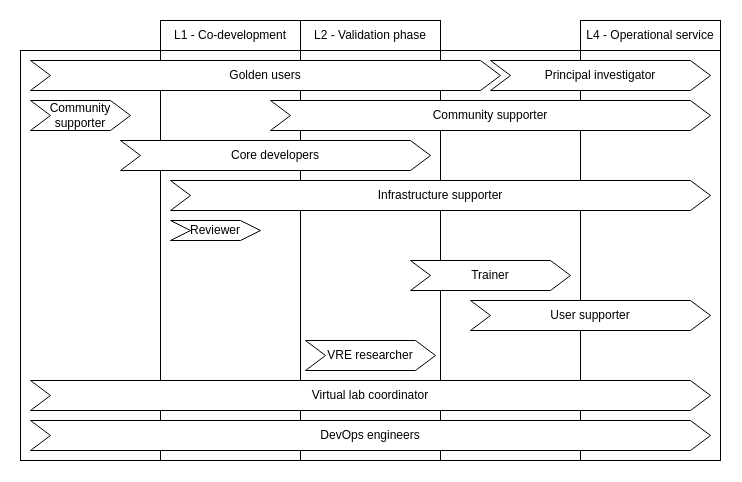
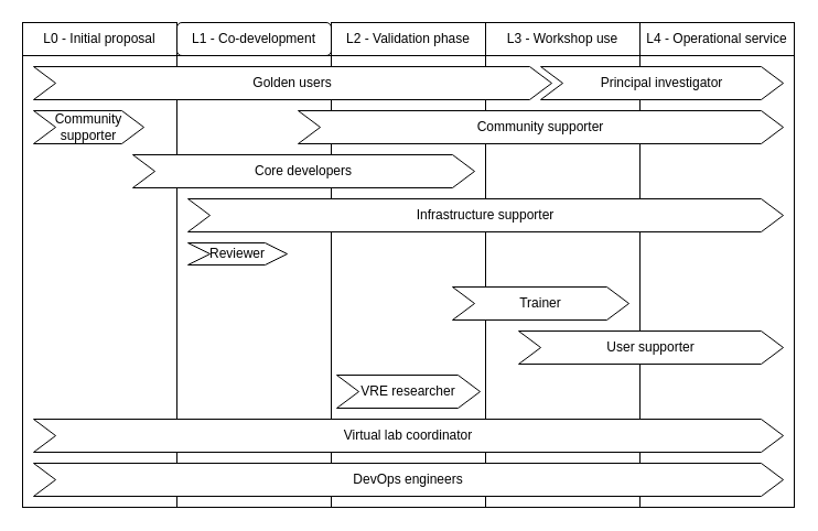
+ <mxCell id="2" value="L0 - Initial proposal" style="rounded=0;whiteSpace=wrap;html=1;" vertex="1" parent="1"><mxGeometry x="20" y="20" width="140" height="30" as="geometry" /></mxCell>
- <mxCell id="3" value="L1 - C&lt;span style=&quot;background-color: initial;&quot;&gt;o-development&lt;/span&gt;" style="rounded=0;whiteSpace=wrap;html=1;" vertex="1" parent="1"><mxGeometry x="160" y="20" width="140" height="30" as="geometry" /></mxCell>
+ <mxCell id="3" value="L1 - C&lt;span style=&quot;background-color: initial;&quot;&gt;o-development&lt;/span&gt;" style="whiteSpace=wrap;html=1;rounded=1;" vertex="1" parent="1"><mxGeometry x="160" y="20" width="140" height="30" as="geometry" /></mxCell>
+ <mxCell id="5" value="L3 - Workshop use" style="rounded=0;whiteSpace=wrap;html=1;" vertex="1" parent="1"><mxGeometry x="440" y="20" width="140" height="30" as="geometry" /></mxCell>
